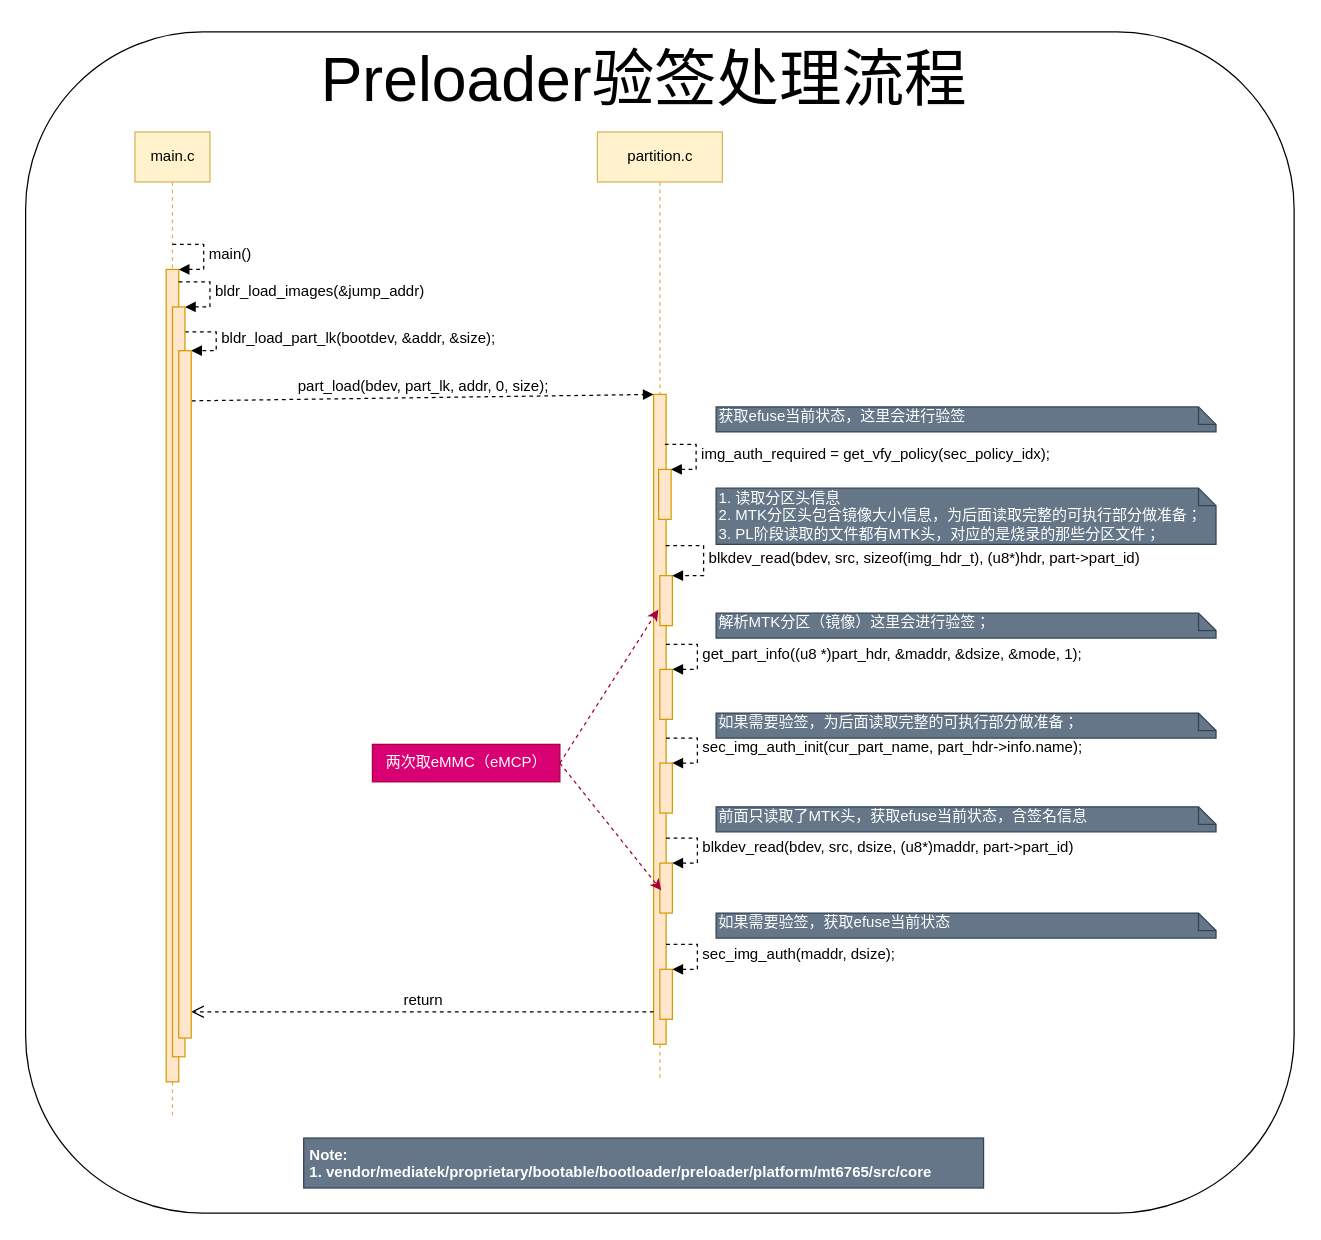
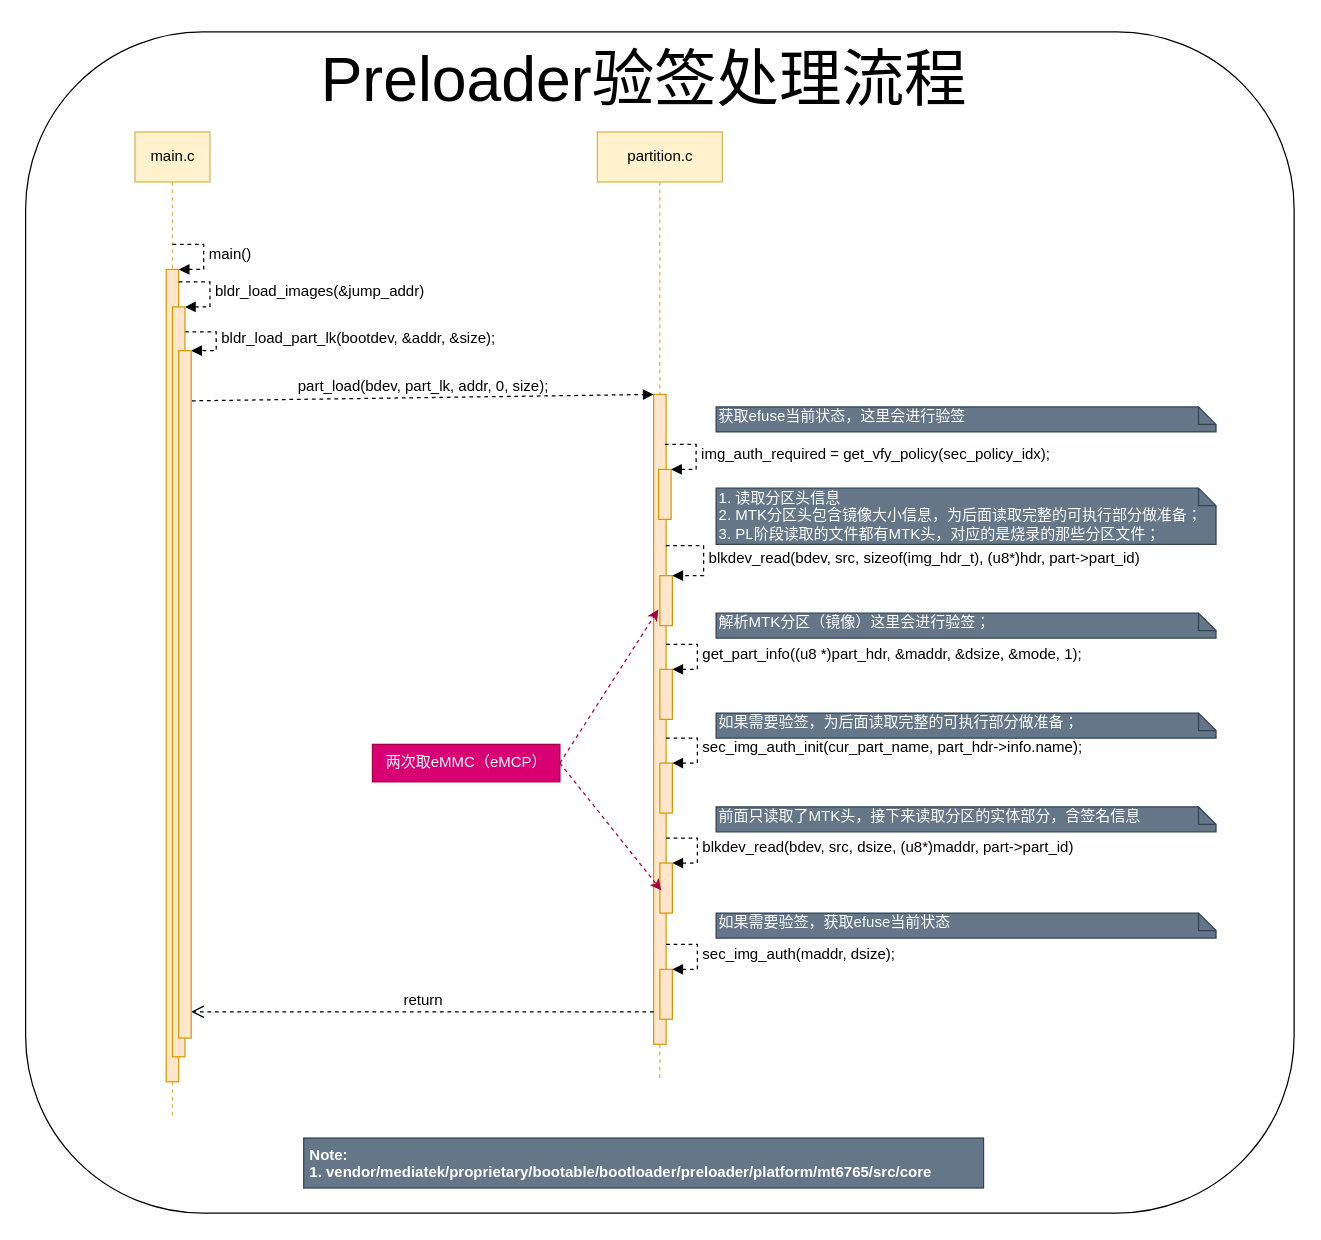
- <mxCell id="31" value="前面只读取了MTK头，获取efuse当前状态，含签名信息" style="shape=note;whiteSpace=wrap;html=1;size=14;verticalAlign=top;align=left;spacingTop=-6;fontSize=12;fontColor=#ffffff;fillColor=#647687;strokeColor=#314354;" vertex="1" parent="2"><mxGeometry x="552.5" y="625" width="400" height="20" as="geometry" /></mxCell>
+ <mxCell id="31" value="前面只读取了MTK头，接下来读取分区的实体部分，含签名信息" style="shape=note;whiteSpace=wrap;html=1;size=14;verticalAlign=top;align=left;spacingTop=-6;fontSize=12;fontColor=#ffffff;fillColor=#647687;strokeColor=#314354;" vertex="1" parent="2"><mxGeometry x="552.5" y="625" width="400" height="20" as="geometry" /></mxCell>
